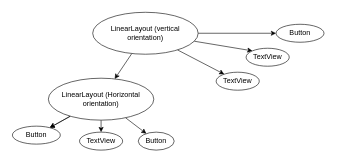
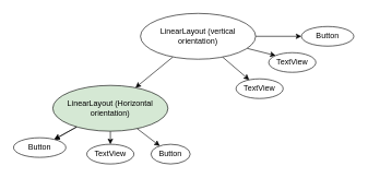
- <mxCell id="6" value="LinearLayout (vertical orientation)" style="ellipse;whiteSpace=wrap;html=1;" vertex="1" parent="1"><mxGeometry x="154" y="20" width="176" height="70" as="geometry" /></mxCell>
+ <mxCell id="6" value="LinearLayout (vertical orientation)" style="ellipse;whiteSpace=wrap;html=1;" vertex="1" parent="1"><mxGeometry x="214" y="20" width="176" height="70" as="geometry" /></mxCell>
- <mxCell id="11" value="LinearLayout (Horizontal orientation)" style="ellipse;whiteSpace=wrap;html=1;" vertex="1" parent="1"><mxGeometry x="80" y="130" width="176" height="70" as="geometry" /></mxCell>
+ <mxCell id="11" value="LinearLayout (Horizontal orientation)" style="ellipse;whiteSpace=wrap;html=1;fillColor=#d5e8d4;" vertex="1" parent="1"><mxGeometry x="80" y="130" width="176" height="70" as="geometry" /></mxCell>
